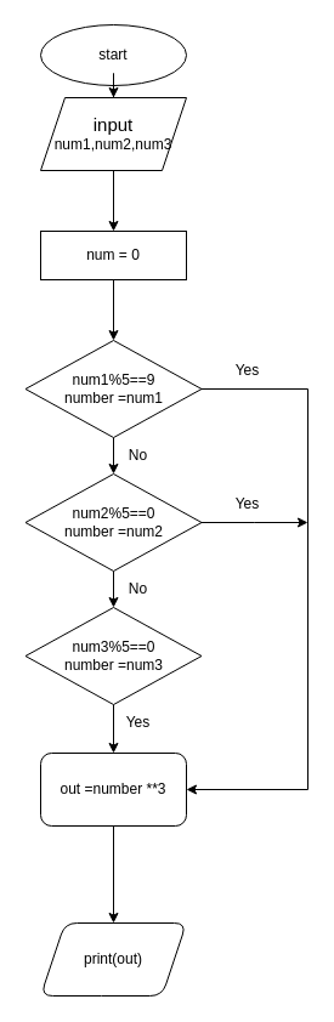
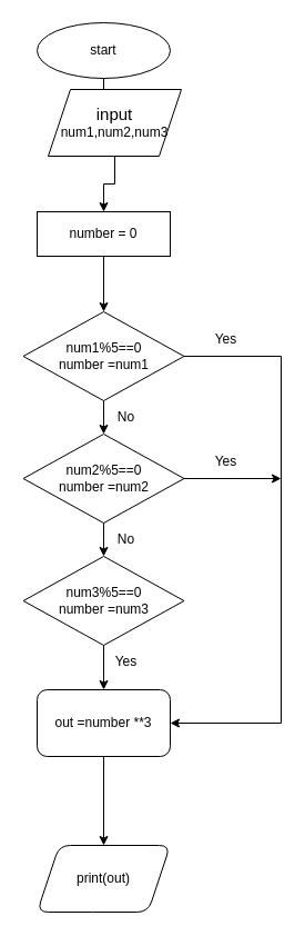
- <mxCell id="20" value="&lt;font style=&quot;font-size: 15px;&quot;&gt;input&lt;/font&gt;&lt;br&gt;&lt;span style=&quot;background-color: initial;&quot;&gt;num1,num2,num3&lt;/span&gt;" style="shape=parallelogram;perimeter=parallelogramPerimeter;whiteSpace=wrap;html=1;fixedSize=1;" vertex="1" parent="1"><mxGeometry x="33" y="80" width="120" height="60" as="geometry" /></mxCell>
+ <mxCell id="20" value="&lt;font style=&quot;font-size: 15px;&quot;&gt;input&lt;/font&gt;&lt;br&gt;&lt;span style=&quot;background-color: initial;&quot;&gt;num1,num2,num3&lt;/span&gt;" style="shape=parallelogram;perimeter=parallelogramPerimeter;whiteSpace=wrap;html=1;fixedSize=1;" vertex="1" parent="1"><mxGeometry x="43" y="80" width="120" height="60" as="geometry" /></mxCell>
- <mxCell id="22" value="num = 0" style="whiteSpace=wrap;html=1;" vertex="1" parent="1"><mxGeometry x="33" y="190" width="120" height="40" as="geometry" /></mxCell>
+ <mxCell id="22" value="number = 0" style="whiteSpace=wrap;html=1;" vertex="1" parent="1"><mxGeometry x="33" y="190" width="120" height="40" as="geometry" /></mxCell>
- <mxCell id="5" value="num1%5==9&lt;br&gt;number =num1" style="rhombus;whiteSpace=wrap;html=1;" vertex="1" parent="1"><mxGeometry x="20.5" y="280" width="145" height="80" as="geometry" /></mxCell>
+ <mxCell id="5" value="num1%5==0&lt;br&gt;number =num1" style="rhombus;whiteSpace=wrap;html=1;" vertex="1" parent="1"><mxGeometry x="20.5" y="280" width="145" height="80" as="geometry" /></mxCell>
